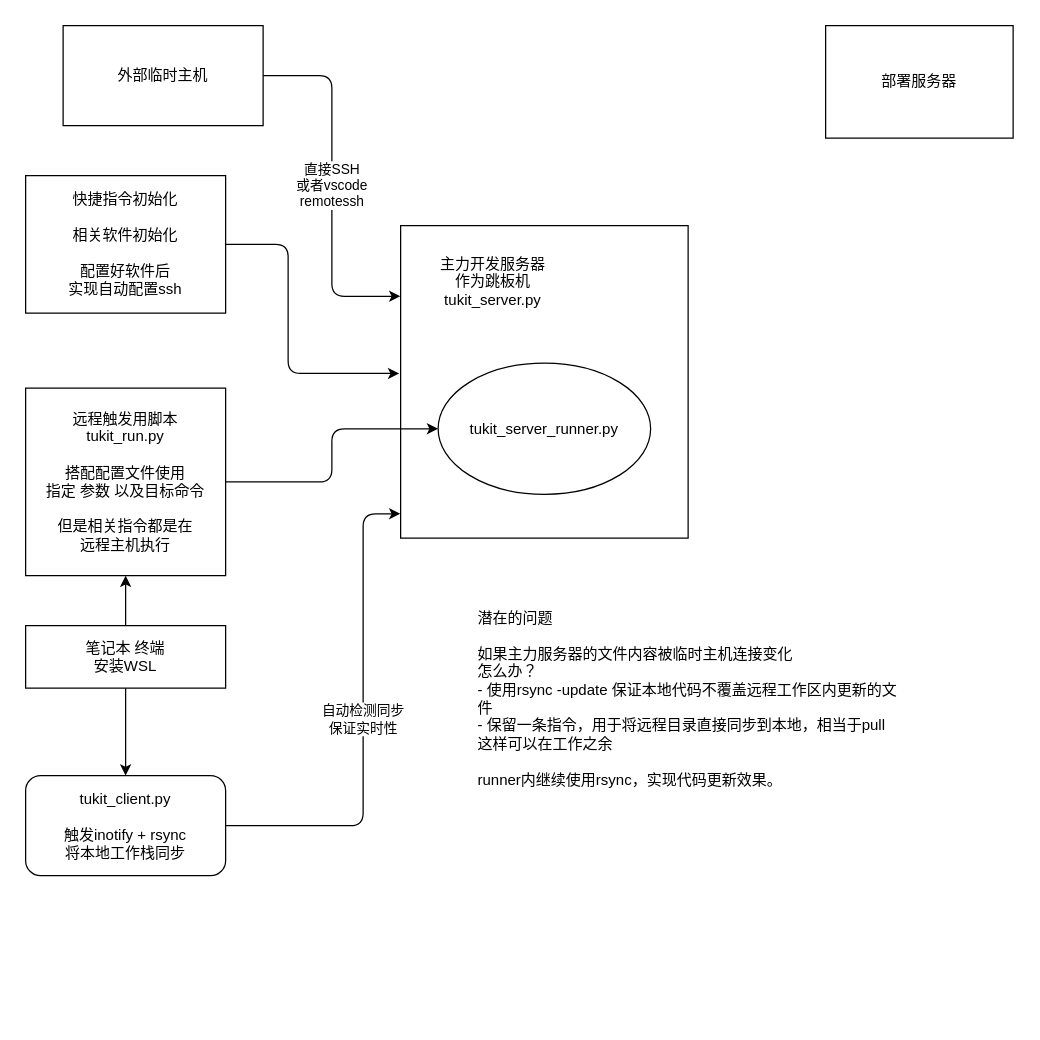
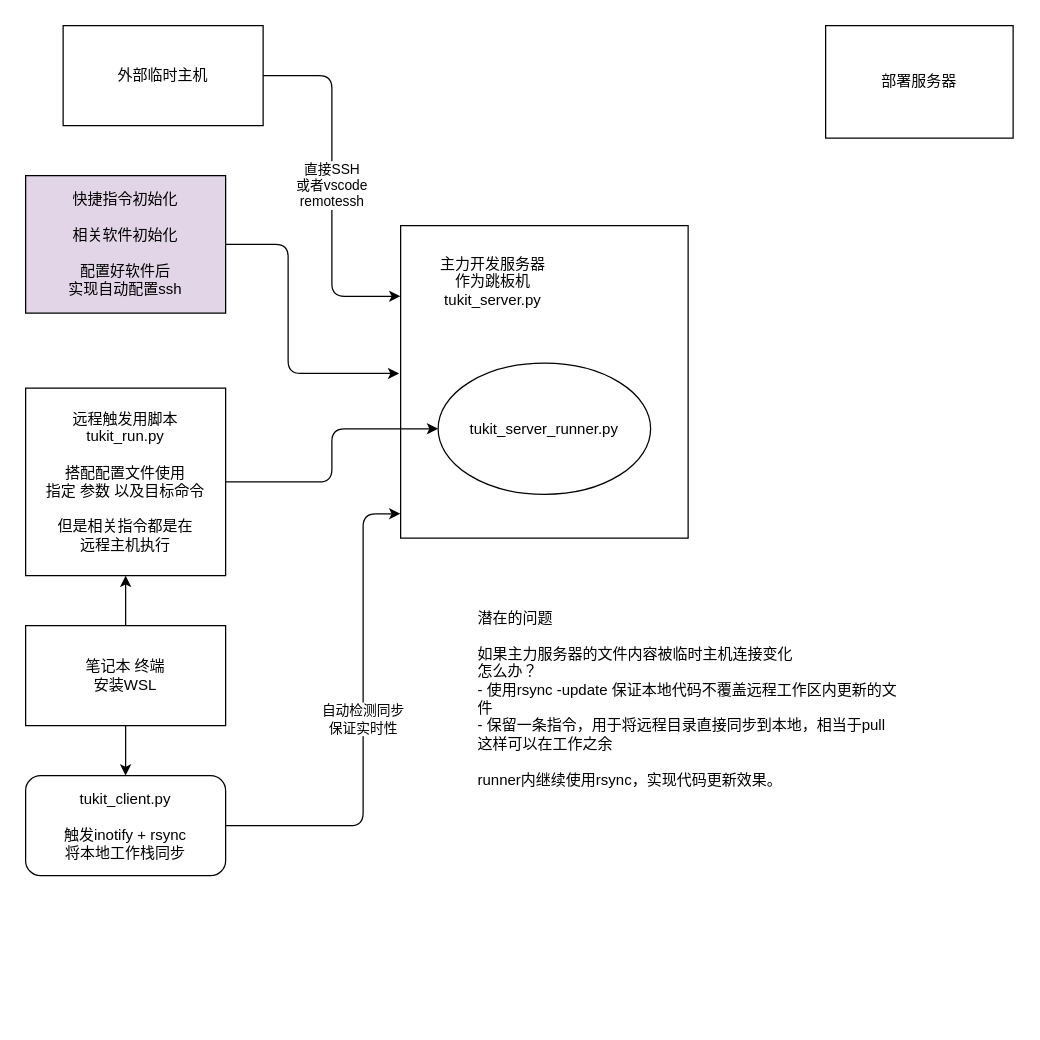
- <mxCell id="14" value="快捷指令初始化&lt;br&gt;&lt;br&gt;相关软件初始化&lt;br&gt;&lt;br&gt;配置好软件后&lt;br&gt;实现自动配置ssh" style="rounded=0;whiteSpace=wrap;html=1;" vertex="1" parent="1"><mxGeometry x="20" y="140" width="160" height="110" as="geometry" /></mxCell>
+ <mxCell id="14" value="快捷指令初始化&lt;br&gt;&lt;br&gt;相关软件初始化&lt;br&gt;&lt;br&gt;配置好软件后&lt;br&gt;实现自动配置ssh" style="rounded=0;whiteSpace=wrap;html=1;fillColor=#e1d5e7;" vertex="1" parent="1"><mxGeometry x="20" y="140" width="160" height="110" as="geometry" /></mxCell>
- <mxCell id="6" value="笔记本 终端&lt;br&gt;安装WSL" style="rounded=0;whiteSpace=wrap;html=1;" vertex="1" parent="1"><mxGeometry x="20" y="500" width="160" height="50" as="geometry" /></mxCell>
+ <mxCell id="6" value="笔记本 终端&lt;br&gt;安装WSL" style="rounded=0;whiteSpace=wrap;html=1;" vertex="1" parent="1"><mxGeometry x="20" y="500" width="160" height="80" as="geometry" /></mxCell>
